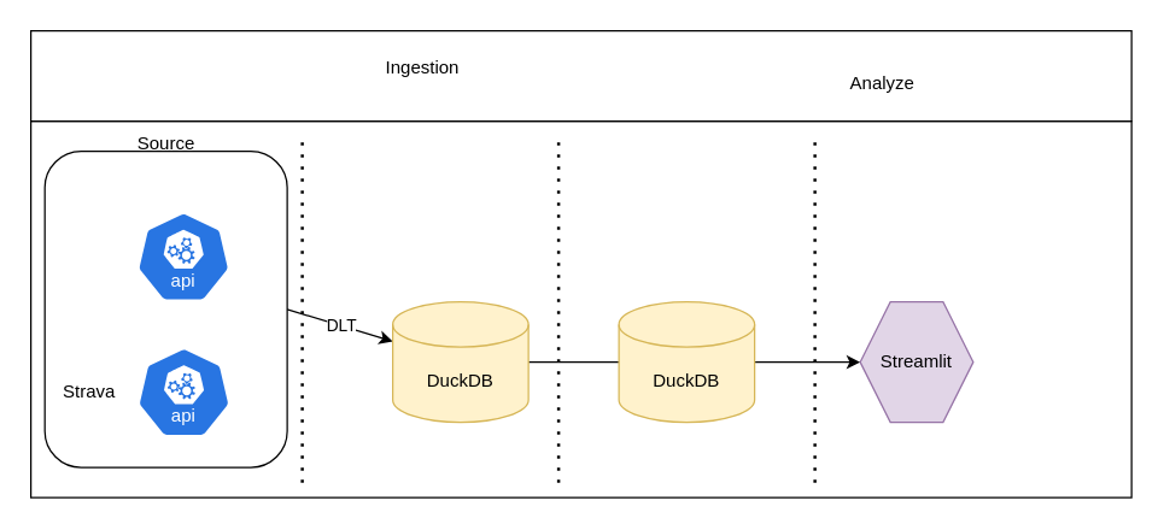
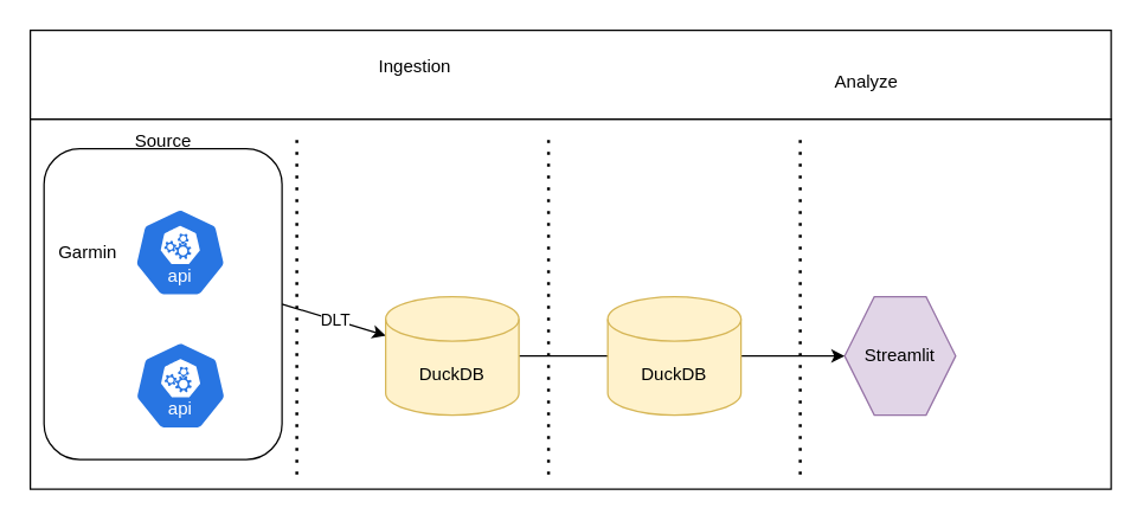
+ <mxCell id="10" value="Garmin" style="text;html=1;align=center;verticalAlign=middle;whiteSpace=wrap;rounded=0;" vertex="1" parent="1"><mxGeometry x="29" y="155" width="60" height="30" as="geometry" /></mxCell>
- <mxCell id="11" value="Strava" style="text;html=1;align=center;verticalAlign=middle;whiteSpace=wrap;rounded=0;" vertex="1" parent="1"><mxGeometry x="29.25" y="245" width="60" height="30" as="geometry" /></mxCell>
